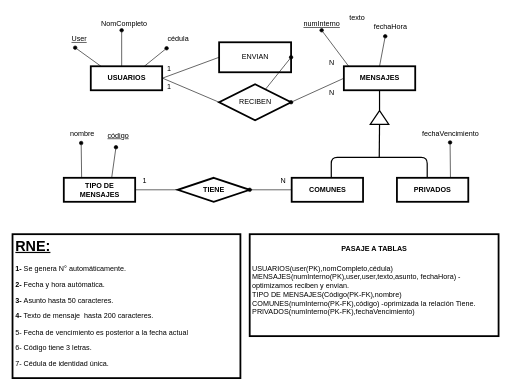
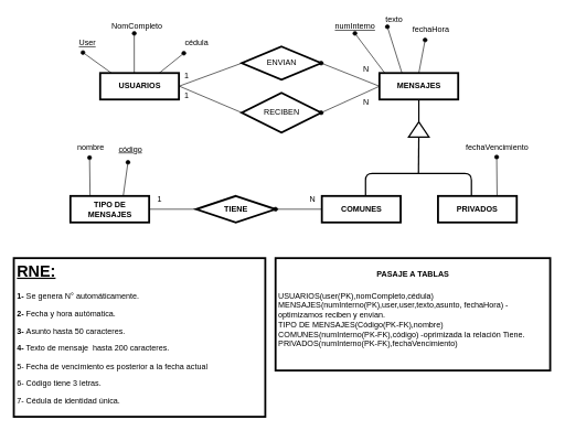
+ <mxCell id="21" value="" style="endArrow=none;html=1;fontSize=19;startSize=6;endSize=6;sourcePerimeterSpacing=0;targetPerimeterSpacing=0;strokeColor=#000000;startArrow=oval;startFill=1;entryX=0.286;entryY=0;entryDx=0;entryDy=0;exitX=0.25;exitY=1;exitDx=0;exitDy=0;entryPerimeter=0;" edge="1" parent="1" source="22" target="3"><mxGeometry width="50" height="50" relative="1" as="geometry"><mxPoint x="620.5" y="74.61" as="sourcePoint" /><mxPoint x="620" y="110" as="targetPoint" /></mxGeometry></mxCell>
- <mxCell id="7" value="ENVIAN" style="whiteSpace=wrap;html=1;strokeWidth=3;rounded=0;" vertex="1" parent="1"><mxGeometry x="364.5" y="70" width="120" height="50" as="geometry" /></mxCell>
+ <mxCell id="7" value="ENVIAN" style="rhombus;whiteSpace=wrap;html=1;strokeWidth=3;" vertex="1" parent="1"><mxGeometry x="364.5" y="70" width="120" height="50" as="geometry" /></mxCell>
- <mxCell id="13" value="" style="endArrow=none;html=1;rounded=0;exitX=1;exitY=0.5;exitDx=0;exitDy=0;startArrow=oval;startFill=1;" edge="1" parent="1" source="7" target="41"><mxGeometry width="50" height="50" relative="1" as="geometry"><mxPoint x="494.5" y="170" as="sourcePoint" /><mxPoint x="576.5" y="140" as="targetPoint" /></mxGeometry></mxCell>
+ <mxCell id="13" value="" style="endArrow=none;html=1;rounded=0;entryX=0;entryY=0.5;entryDx=0;entryDy=0;exitX=1;exitY=0.5;exitDx=0;exitDy=0;startArrow=oval;startFill=1;" edge="1" parent="1" source="7" target="3"><mxGeometry width="50" height="50" relative="1" as="geometry"><mxPoint x="494.5" y="170" as="sourcePoint" /><mxPoint x="576.5" y="140" as="targetPoint" /></mxGeometry></mxCell>
